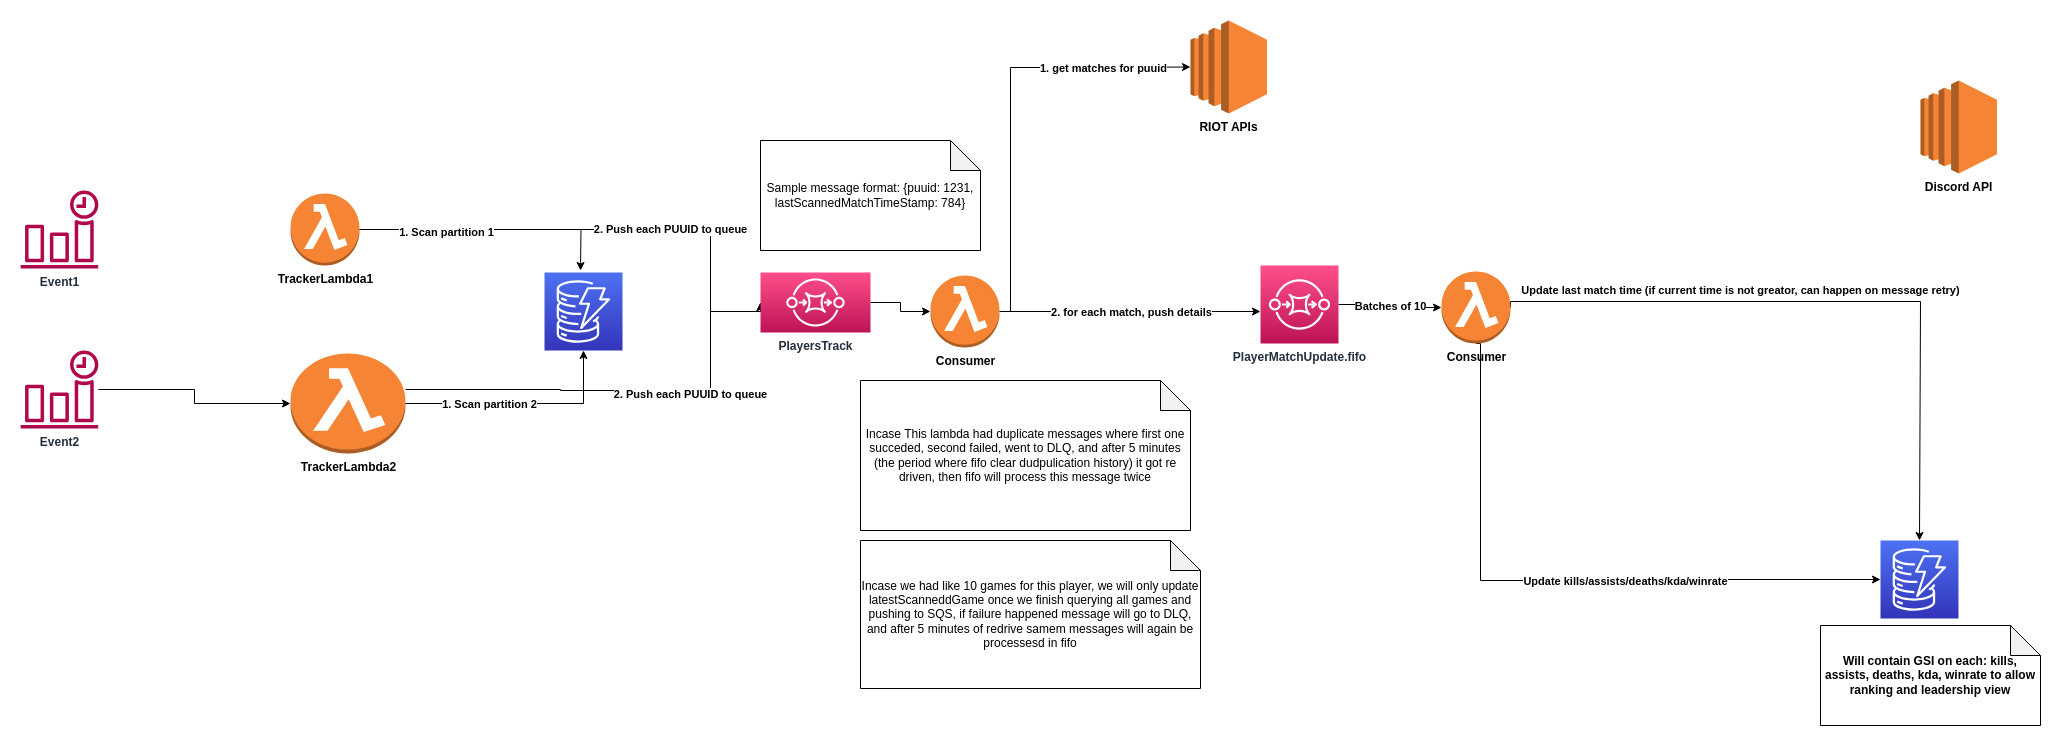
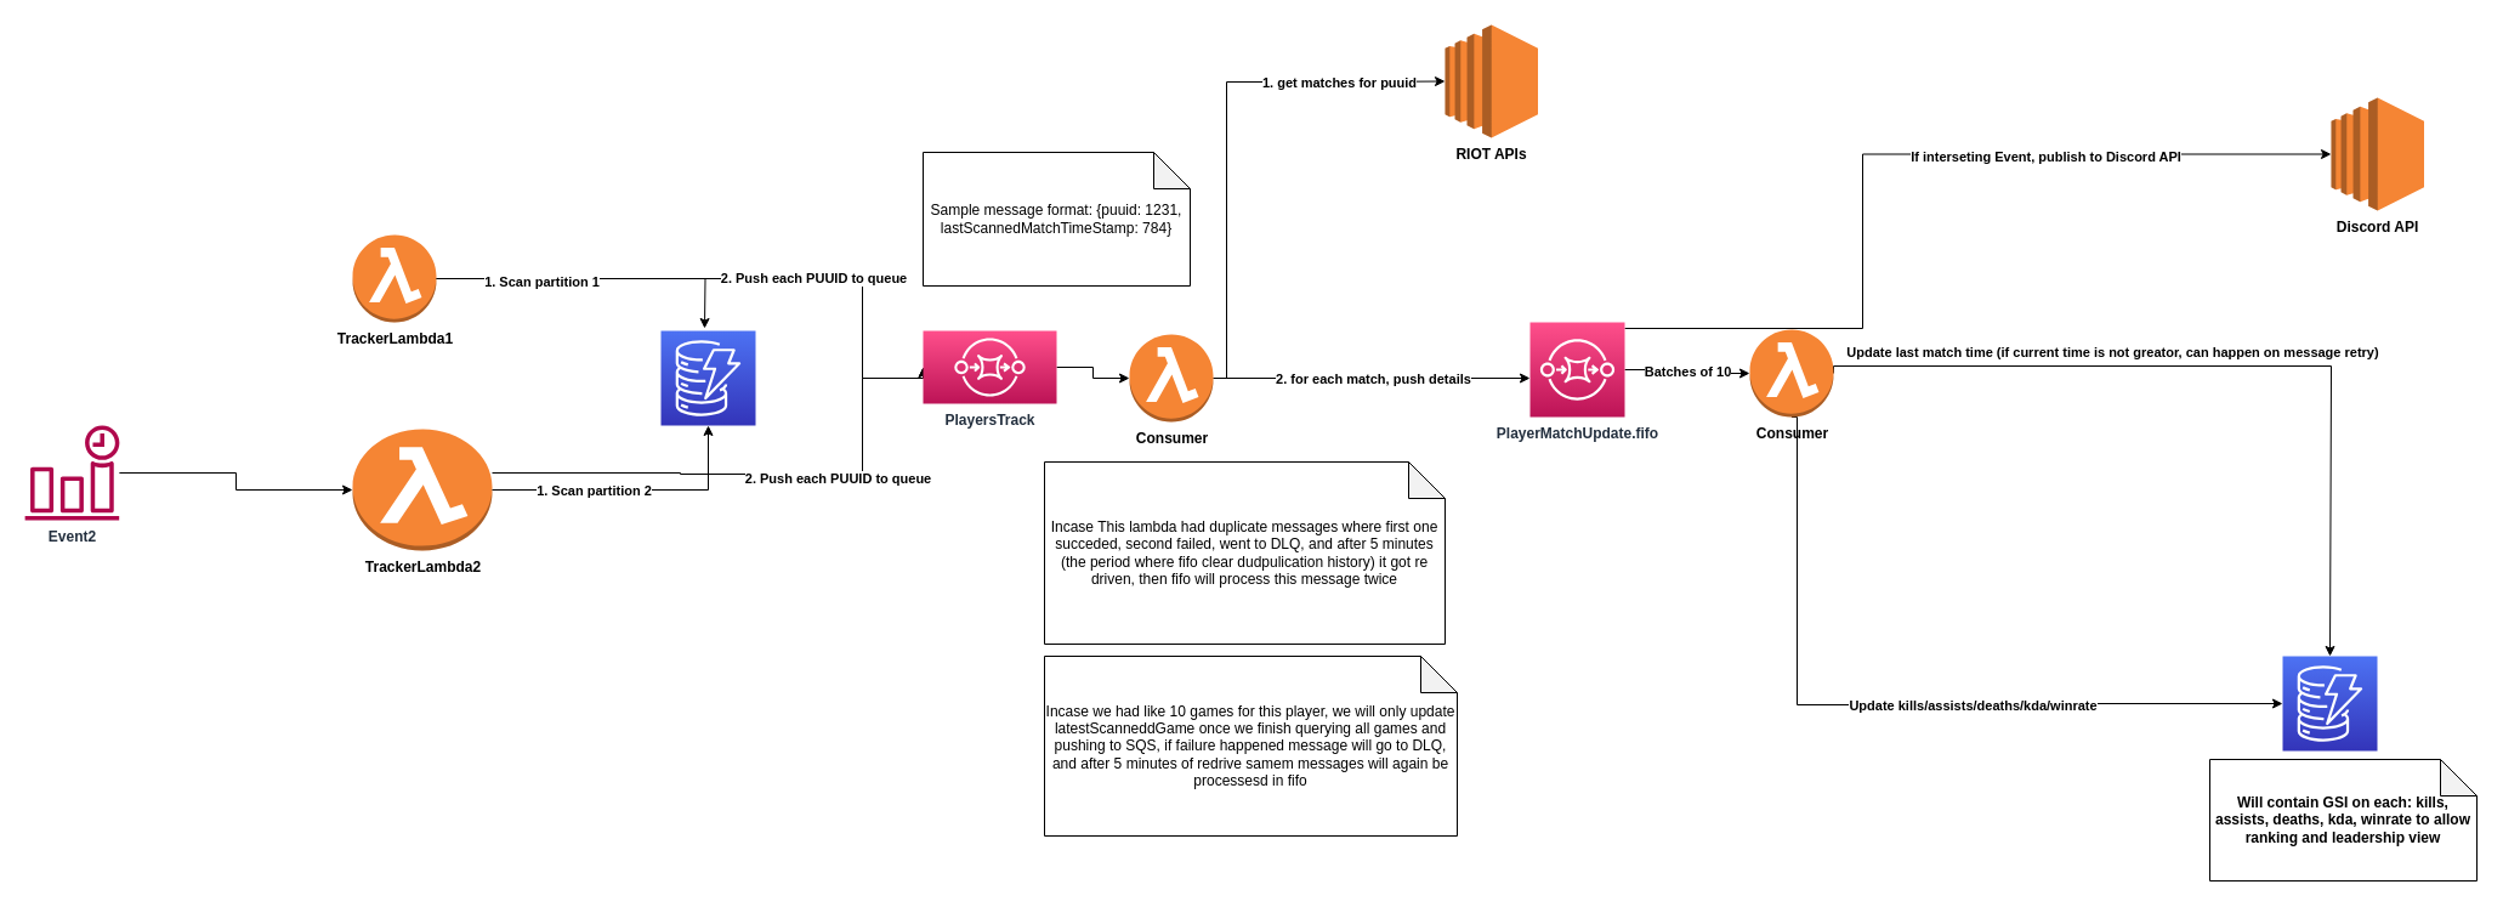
+ <mxCell id="28" style="edgeStyle=orthogonalEdgeStyle;rounded=0;orthogonalLoop=1;jettySize=auto;html=1;entryX=0;entryY=0.5;entryDx=0;entryDy=0;entryPerimeter=0;" parent="1" source="31" target="34" edge="1"><mxGeometry relative="1" as="geometry"><Array as="points"><mxPoint x="1534" y="270" /><mxPoint x="1534" y="127" /></Array></mxGeometry></mxCell>
+ <mxCell id="29" value="If interseting Event, publish to Discord API" style="edgeLabel;html=1;align=center;verticalAlign=middle;resizable=0;points=[];fontStyle=1" parent="28" vertex="1" connectable="0"><mxGeometry x="0.351" y="-1" relative="1" as="geometry"><mxPoint y="1" as="offset" /></mxGeometry></mxCell>
- <mxCell id="23" value="Sample message format: {puuid: 1231, lastScannedMatchTimeStamp: 784}" style="shape=note;whiteSpace=wrap;html=1;backgroundOutline=1;darkOpacity=0.05;" parent="1" vertex="1"><mxGeometry x="760" y="140" width="220" height="110" as="geometry" /></mxCell>
+ <mxCell id="23" value="Sample message format: {puuid: 1231, lastScannedMatchTimeStamp: 784}" style="shape=note;whiteSpace=wrap;html=1;backgroundOutline=1;darkOpacity=0.05;" parent="1" vertex="1"><mxGeometry x="760" y="125" width="220" height="110" as="geometry" /></mxCell>
- <mxCell id="5" value="&lt;b&gt;Event1&lt;/b&gt;" style="sketch=0;outlineConnect=0;fontColor=#232F3E;gradientColor=none;fillColor=#B0084D;strokeColor=none;dashed=0;verticalLabelPosition=bottom;verticalAlign=top;align=center;html=1;fontSize=12;fontStyle=0;aspect=fixed;pointerEvents=1;shape=mxgraph.aws4.event_time_based;" parent="1" vertex="1"><mxGeometry x="20" y="190" width="78" height="78" as="geometry" /></mxCell>
